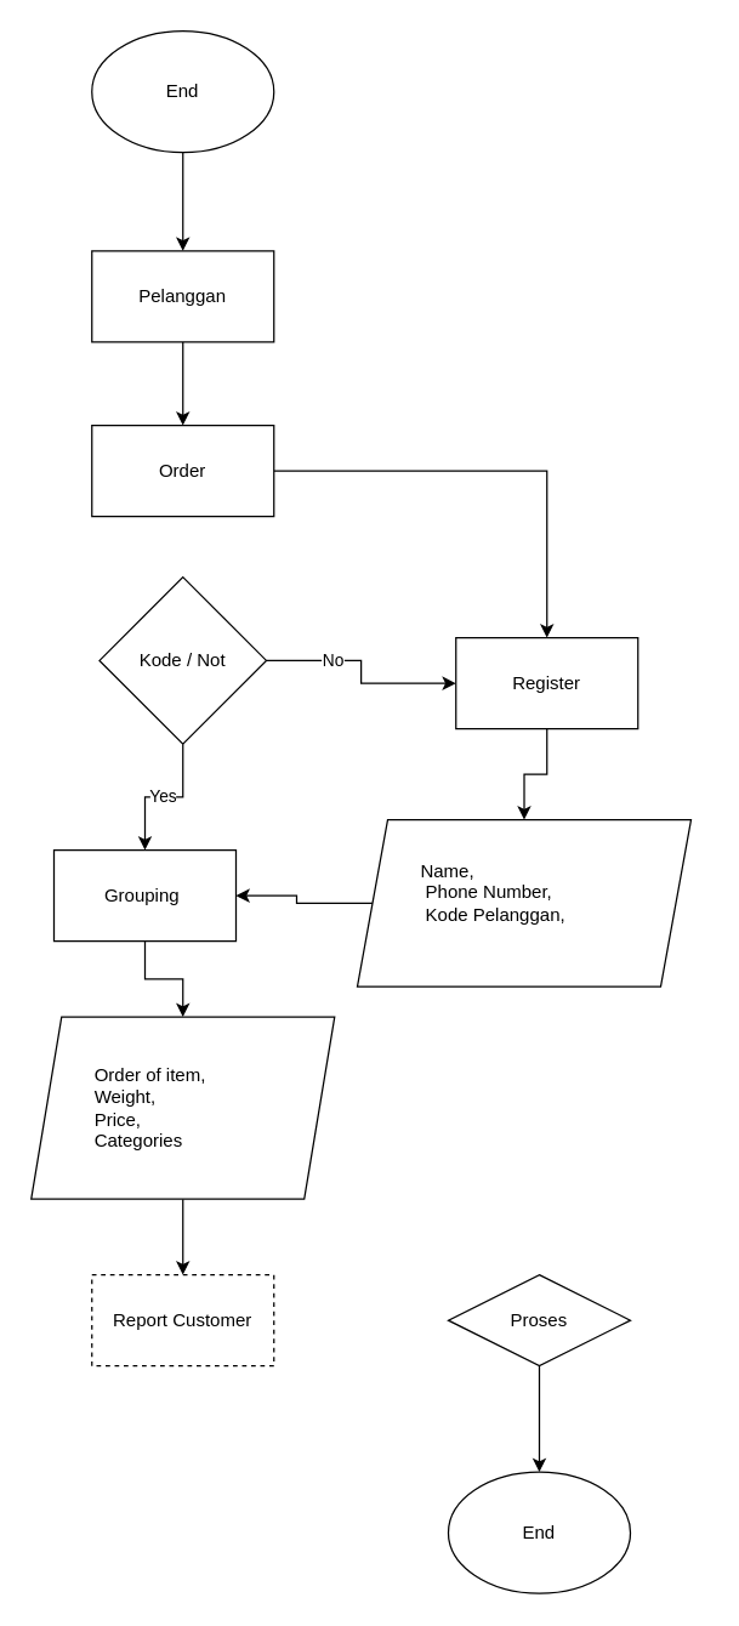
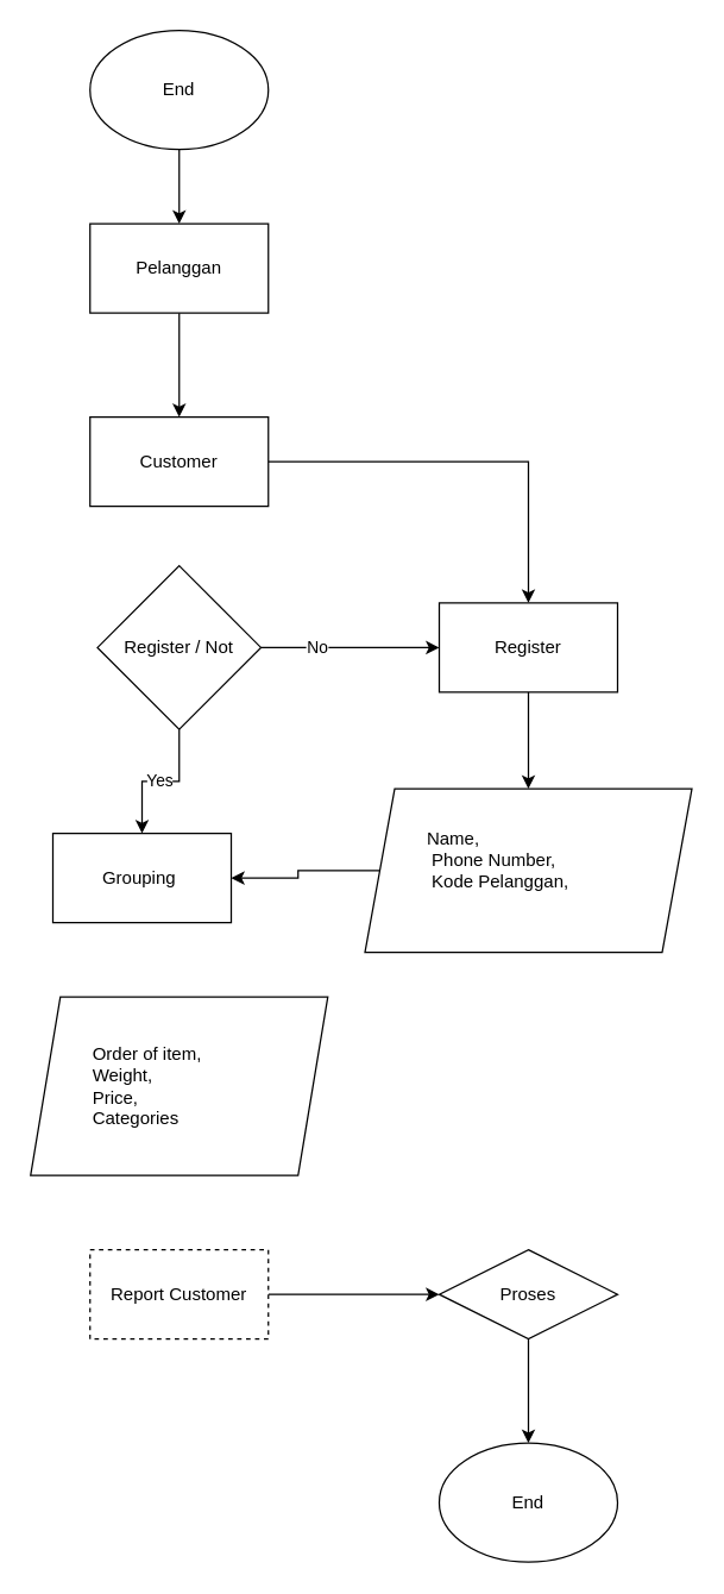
- <mxCell id="3" value="Pelanggan" style="rounded=0;whiteSpace=wrap;html=1;" parent="1" vertex="1"><mxGeometry x="60" y="165" width="120" height="60" as="geometry" /></mxCell>
+ <mxCell id="3" value="Pelanggan" style="rounded=0;whiteSpace=wrap;html=1;" parent="1" vertex="1"><mxGeometry x="60" y="150" width="120" height="60" as="geometry" /></mxCell>
- <mxCell id="5" value="Order" style="rounded=0;whiteSpace=wrap;html=1;" parent="1" vertex="1"><mxGeometry x="60" y="280" width="120" height="60" as="geometry" /></mxCell>
+ <mxCell id="5" value="Customer" style="rounded=0;whiteSpace=wrap;html=1;" parent="1" vertex="1"><mxGeometry x="60" y="280" width="120" height="60" as="geometry" /></mxCell>
- <mxCell id="9" value="Kode / Not" style="rhombus;whiteSpace=wrap;html=1;" parent="1" vertex="1"><mxGeometry x="65" y="380" width="110" height="110" as="geometry" /></mxCell>
+ <mxCell id="9" value="Register / Not" style="rhombus;whiteSpace=wrap;html=1;" parent="1" vertex="1"><mxGeometry x="65" y="380" width="110" height="110" as="geometry" /></mxCell>
- <mxCell id="11" value="Register" style="rounded=0;whiteSpace=wrap;html=1;" parent="1" vertex="1"><mxGeometry x="300" y="420" width="120" height="60" as="geometry" /></mxCell>
+ <mxCell id="11" value="Register" style="rounded=0;whiteSpace=wrap;html=1;" parent="1" vertex="1"><mxGeometry x="295" y="405" width="120" height="60" as="geometry" /></mxCell>
- <mxCell id="13" value="&lt;blockquote style=&quot;margin: 0 0 0 40px; border: none; padding: 0px;&quot;&gt;Name,&lt;br&gt;&amp;nbsp;Phone Number,&lt;br&gt;&amp;nbsp;Kode Pelanggan,&lt;/blockquote&gt;&lt;blockquote style=&quot;margin: 0 0 0 40px; border: none; padding: 0px;&quot;&gt;&lt;br&gt;&lt;/blockquote&gt;" style="shape=parallelogram;perimeter=parallelogramPerimeter;whiteSpace=wrap;html=1;fixedSize=1;align=left;" parent="1" vertex="1"><mxGeometry x="235" y="540" width="220" height="110" as="geometry" /></mxCell>
+ <mxCell id="13" value="&lt;blockquote style=&quot;margin: 0 0 0 40px; border: none; padding: 0px;&quot;&gt;Name,&lt;br&gt;&amp;nbsp;Phone Number,&lt;br&gt;&amp;nbsp;Kode Pelanggan,&lt;/blockquote&gt;&lt;blockquote style=&quot;margin: 0 0 0 40px; border: none; padding: 0px;&quot;&gt;&lt;br&gt;&lt;/blockquote&gt;" style="shape=parallelogram;perimeter=parallelogramPerimeter;whiteSpace=wrap;html=1;fixedSize=1;align=left;" parent="1" vertex="1"><mxGeometry x="245" y="530" width="220" height="110" as="geometry" /></mxCell>
- <mxCell id="14" value="" style="edgeStyle=orthogonalEdgeStyle;rounded=0;orthogonalLoop=1;jettySize=auto;html=1;" parent="1" source="15" target="17" edge="1"><mxGeometry relative="1" as="geometry" /></mxCell>
- <mxCell id="16" value="" style="edgeStyle=orthogonalEdgeStyle;rounded=0;orthogonalLoop=1;jettySize=auto;html=1;" parent="1" source="17" target="19" edge="1"><mxGeometry relative="1" as="geometry" /></mxCell>
+ <mxCell id="18" value="" style="edgeStyle=orthogonalEdgeStyle;rounded=0;orthogonalLoop=1;jettySize=auto;html=1;" parent="1" source="19" target="21" edge="1"><mxGeometry relative="1" as="geometry" /></mxCell>
